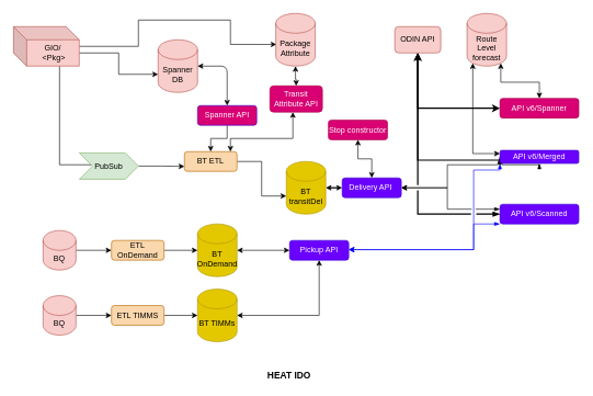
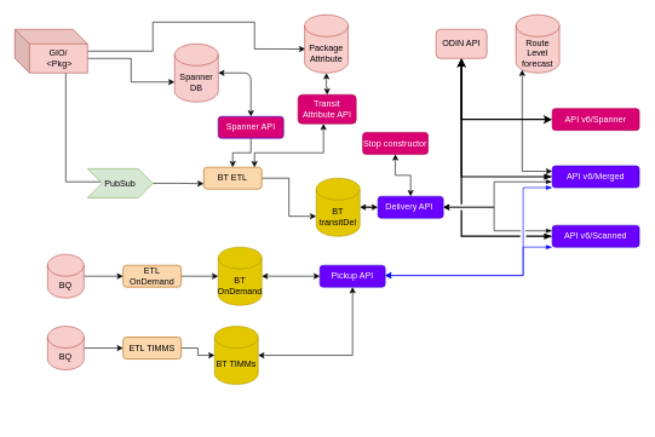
- <mxCell id="45" style="edgeStyle=orthogonalEdgeStyle;rounded=0;orthogonalLoop=1;jettySize=auto;html=1;entryX=0.5;entryY=0;entryDx=0;entryDy=0;startArrow=classic;startFill=1;exitX=0.855;exitY=1;exitDx=0;exitDy=-4.35;exitPerimeter=0;" parent="1" source="47" target="44" edge="1"><mxGeometry relative="1" as="geometry" /></mxCell>
- <mxCell id="43" value="API v6/Merged" style="rounded=1;whiteSpace=wrap;html=1;fillColor=#6a00ff;strokeColor=#3700CC;fontColor=#ffffff;" parent="1" vertex="1"><mxGeometry x="760" y="228" width="120" height="20" as="geometry" /></mxCell>
+ <mxCell id="43" value="API v6/Merged" style="rounded=1;whiteSpace=wrap;html=1;fillColor=#6a00ff;strokeColor=#3700CC;fontColor=#ffffff;" parent="1" vertex="1"><mxGeometry x="760" y="228" width="120" height="30" as="geometry" /></mxCell>
- <mxCell id="32" value="BT TIMMs" style="shape=cylinder3;whiteSpace=wrap;html=1;boundedLbl=1;backgroundOutline=1;size=15;fillColor=#e3c800;strokeColor=#B09500;fontColor=#000000;" parent="1" vertex="1"><mxGeometry x="300" y="439" width="60" height="80" as="geometry" /></mxCell>
+ <mxCell id="32" value="BT TIMMs" style="shape=cylinder3;whiteSpace=wrap;html=1;boundedLbl=1;backgroundOutline=1;size=15;fillColor=#e3c800;strokeColor=#B09500;fontColor=#000000;" parent="1" vertex="1"><mxGeometry x="295" y="449" width="60" height="80" as="geometry" /></mxCell>
- <mxCell id="50" value="&lt;b&gt;&lt;font style=&quot;font-size: 14px&quot;&gt;HEAT IDO&lt;/font&gt;&lt;/b&gt;" style="text;html=1;align=center;verticalAlign=middle;resizable=0;points=[];autosize=1;strokeColor=none;" parent="1" vertex="1"><mxGeometry x="399" y="560" width="80" height="20" as="geometry" /></mxCell>
